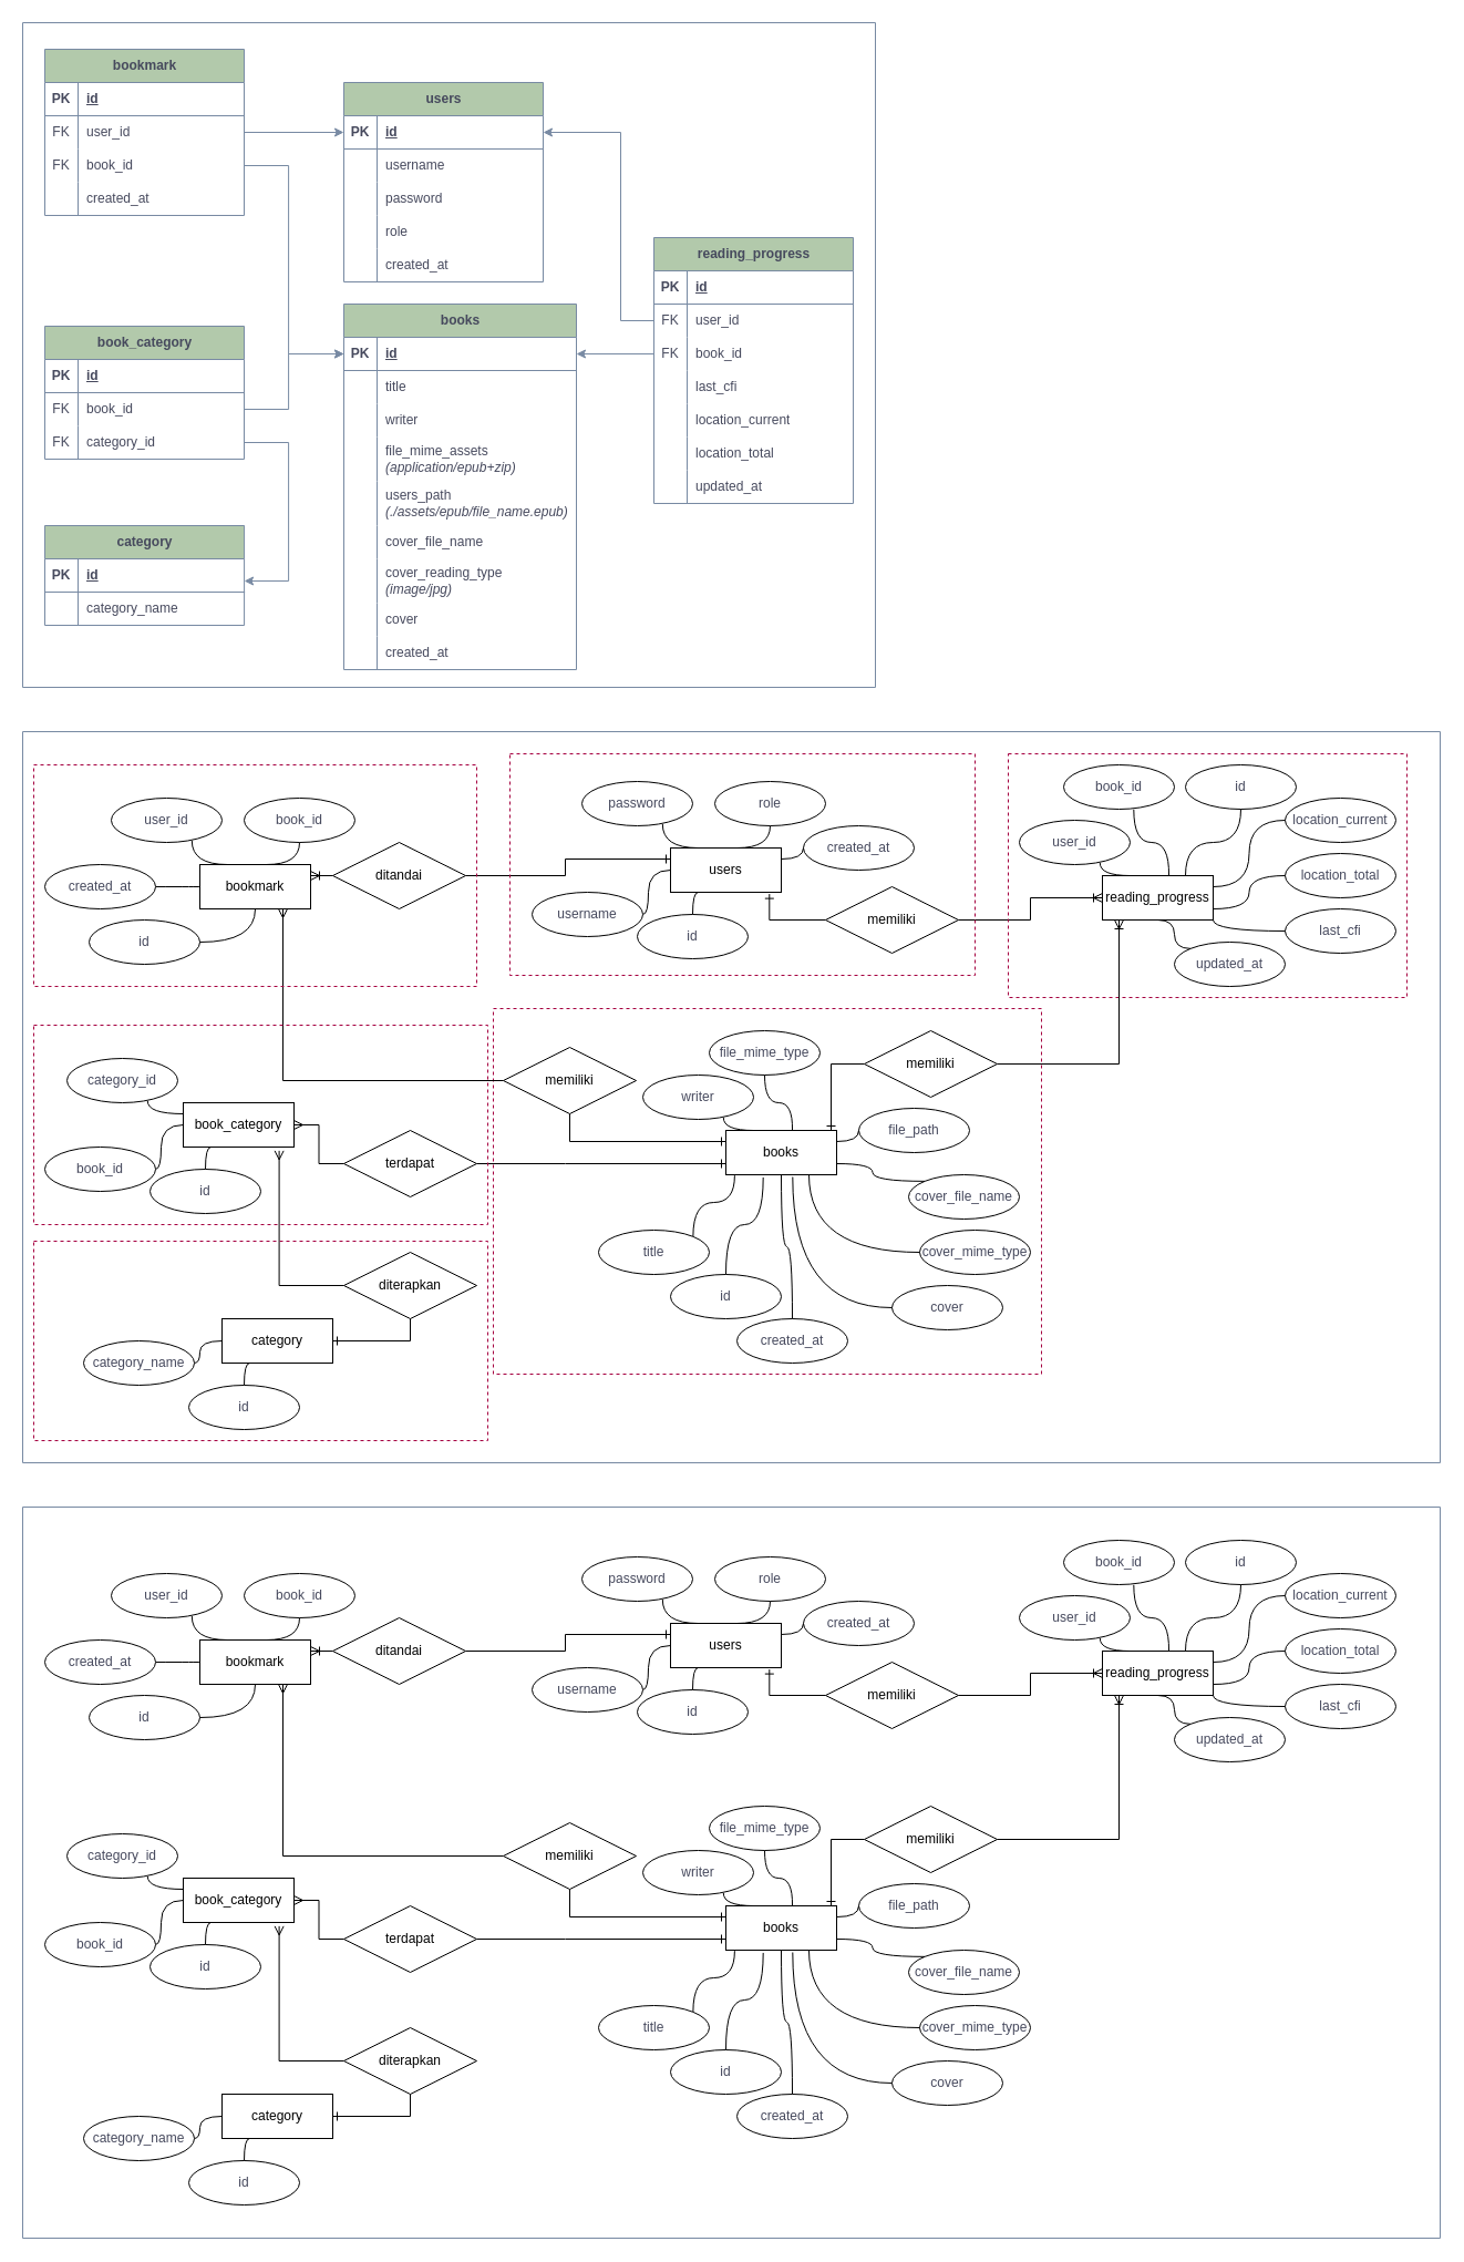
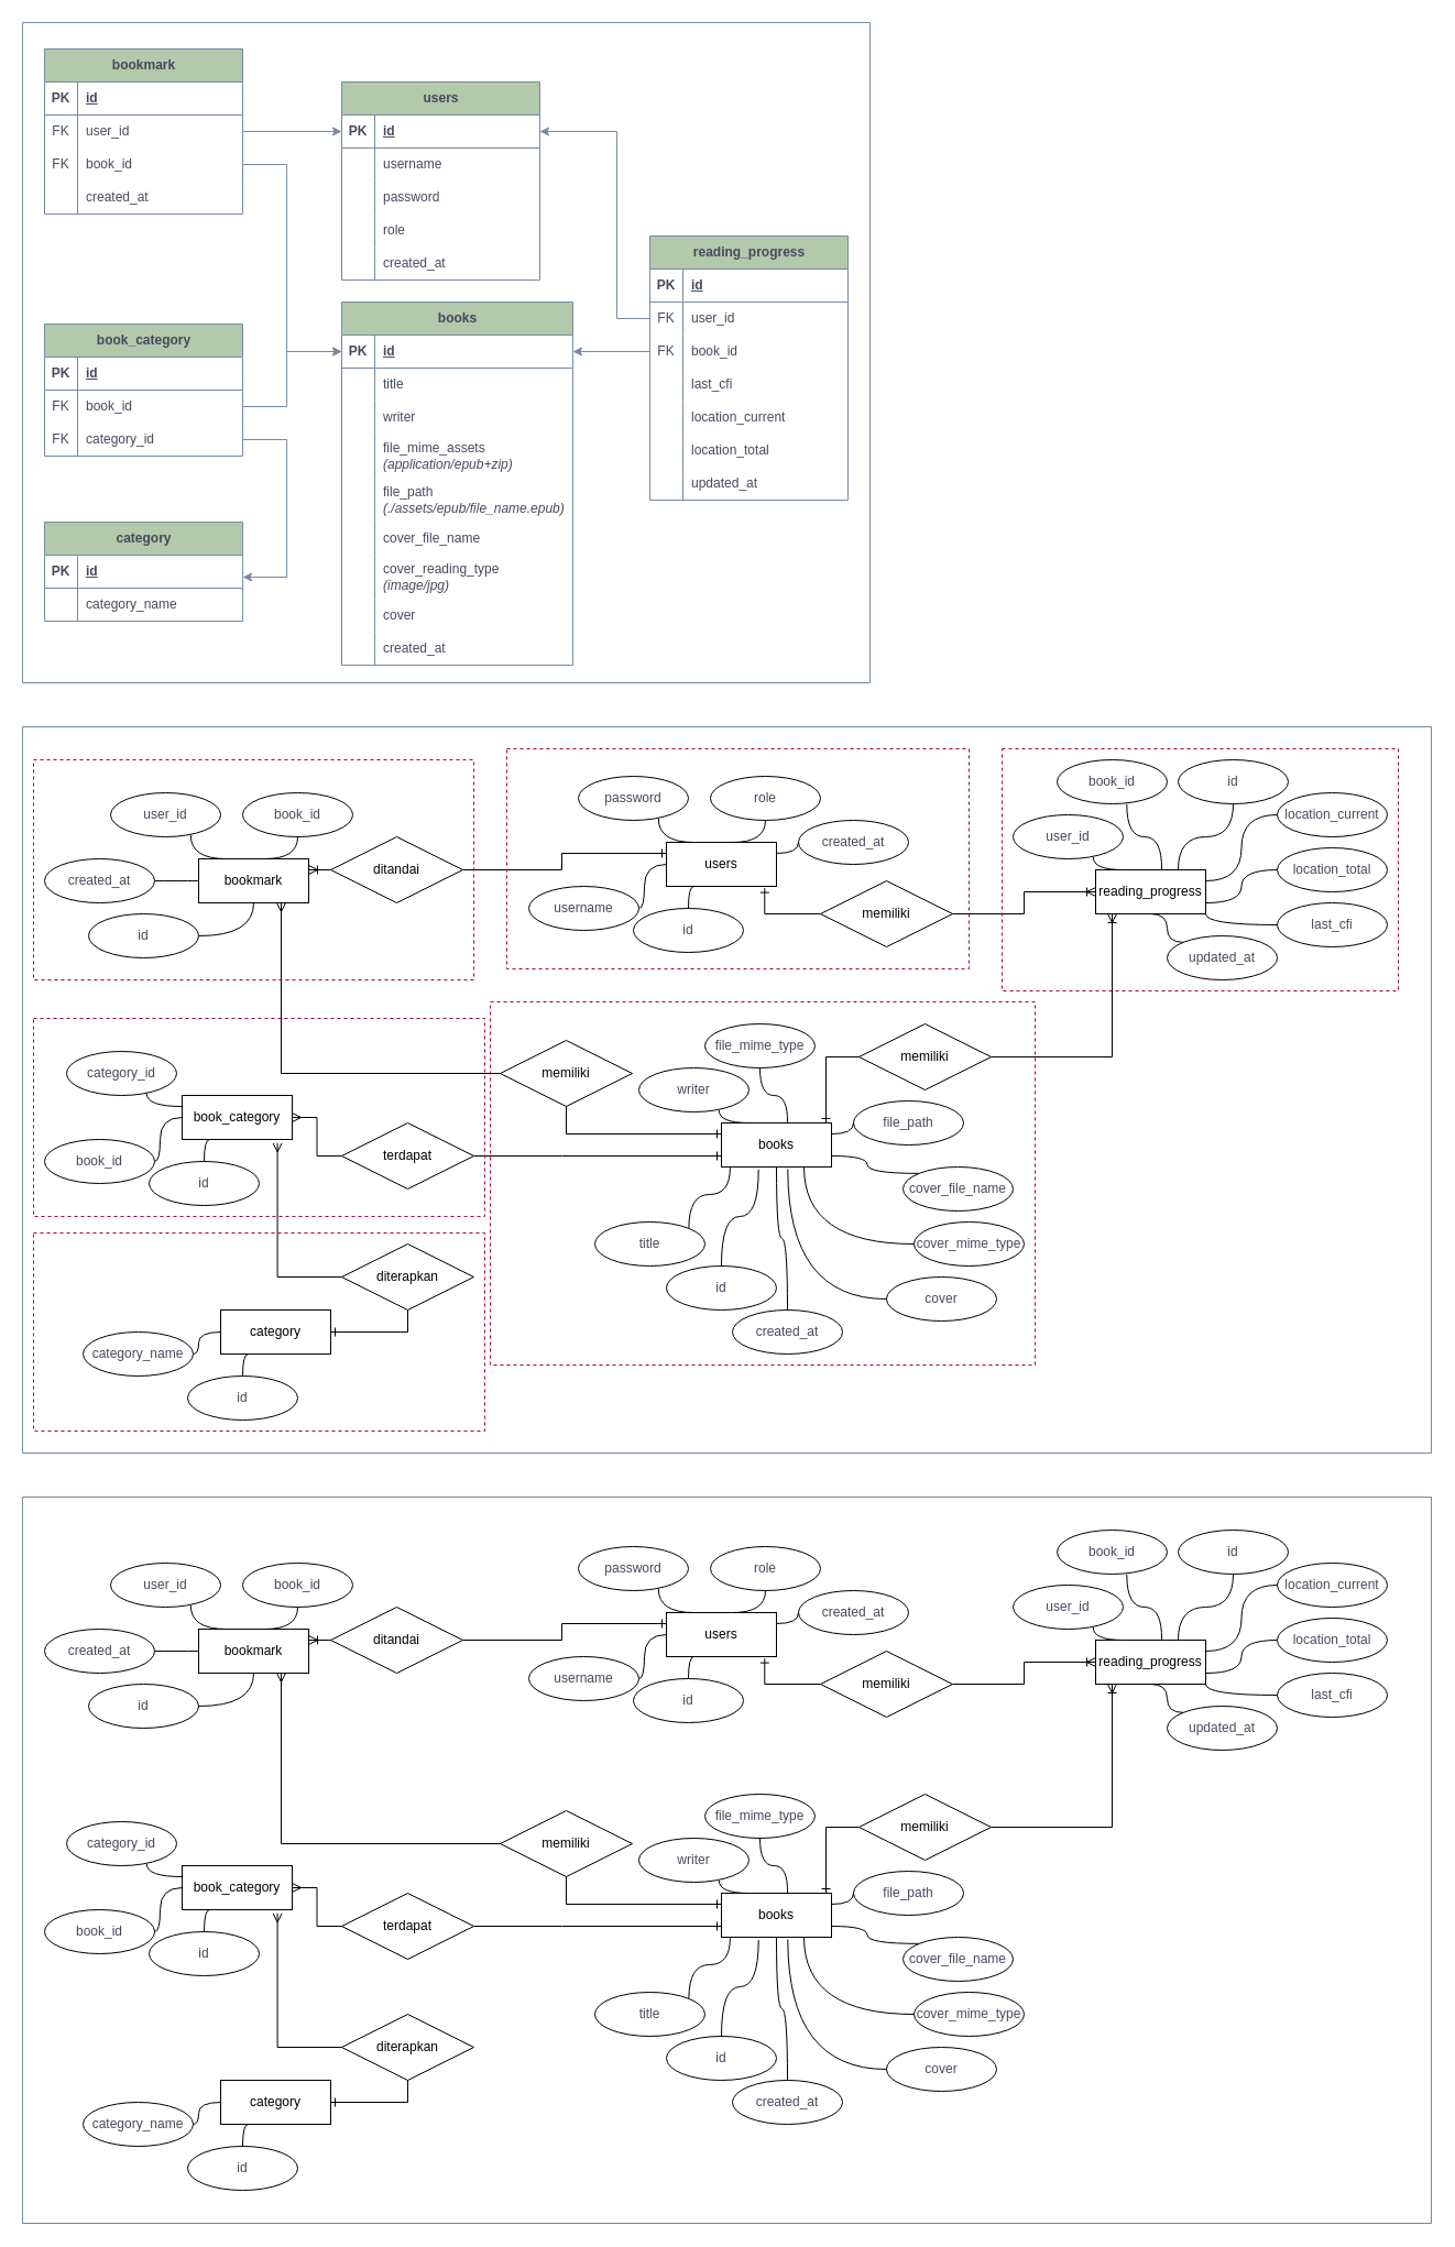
- <mxCell id="128" value="users_path&lt;div&gt;&lt;i&gt;(./assets/epub/file_name.epub)&lt;/i&gt;&lt;/div&gt;" style="shape=partialRectangle;connectable=0;fillColor=none;top=0;left=0;bottom=0;right=0;align=left;spacingLeft=6;overflow=hidden;whiteSpace=wrap;html=1;labelBackgroundColor=none;strokeColor=#788AA3;fontColor=#46495D;" parent="126" vertex="1"><mxGeometry x="30" width="180" height="40" as="geometry"><mxRectangle width="180" height="40" as="alternateBounds" /></mxGeometry></mxCell>
+ <mxCell id="128" value="file_path&lt;div&gt;&lt;i&gt;(./assets/epub/file_name.epub)&lt;/i&gt;&lt;/div&gt;" style="shape=partialRectangle;connectable=0;fillColor=none;top=0;left=0;bottom=0;right=0;align=left;spacingLeft=6;overflow=hidden;whiteSpace=wrap;html=1;labelBackgroundColor=none;strokeColor=#788AA3;fontColor=#46495D;" parent="126" vertex="1"><mxGeometry x="30" width="180" height="40" as="geometry"><mxRectangle width="180" height="40" as="alternateBounds" /></mxGeometry></mxCell>
